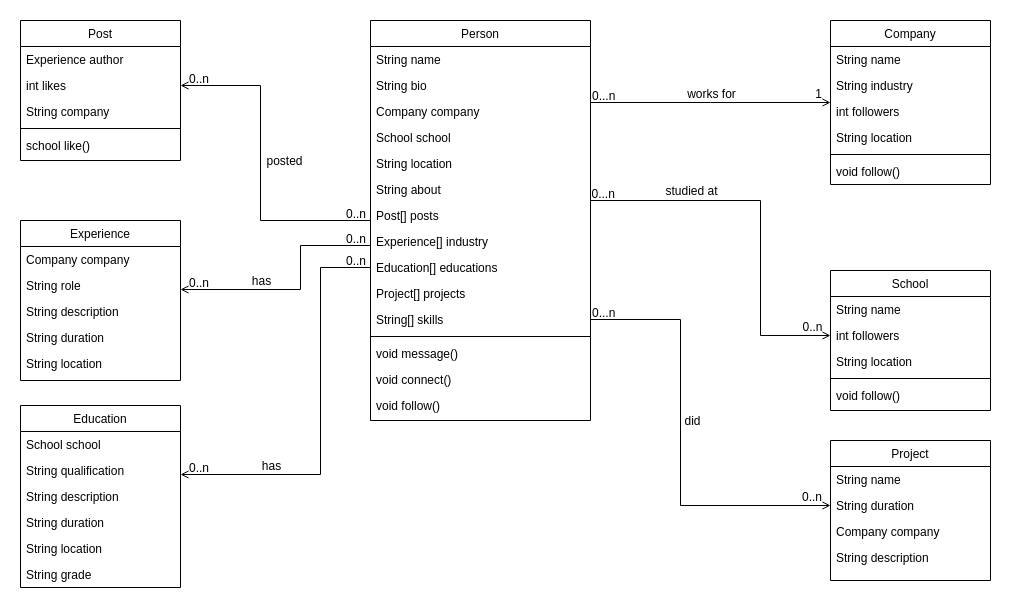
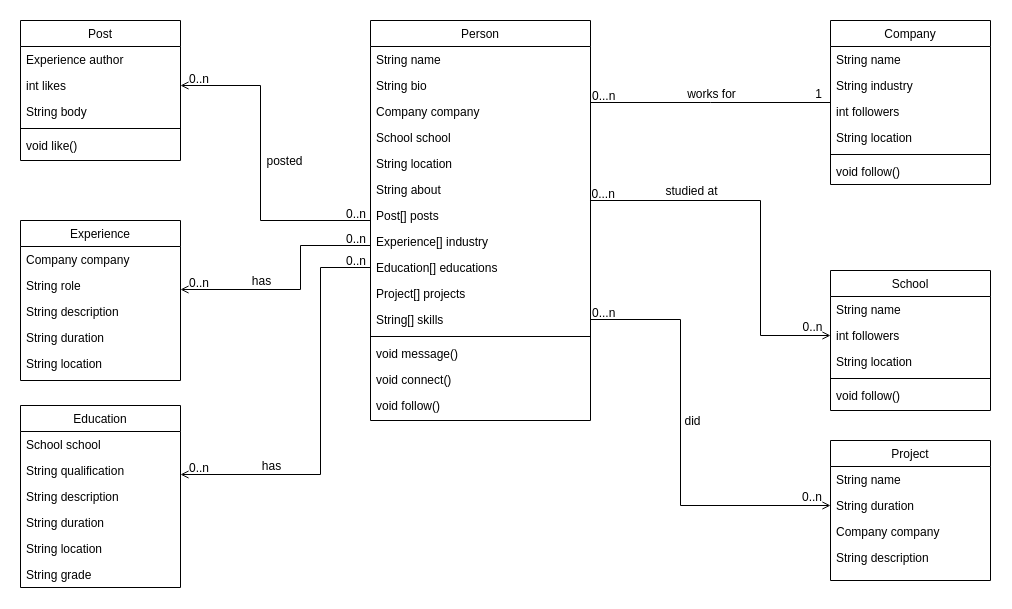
- <mxCell id="25" value="" style="endArrow=open;shadow=0;strokeWidth=1;rounded=0;curved=0;endFill=1;edgeStyle=elbowEdgeStyle;elbow=vertical;" parent="1" source="2" target="18" edge="1"><mxGeometry x="0.5" y="41" relative="1" as="geometry"><mxPoint x="530" y="92" as="sourcePoint" /><mxPoint x="690" y="92" as="targetPoint" /><mxPoint x="-40" y="32" as="offset" /></mxGeometry></mxCell>
+ <mxCell id="25" value="" style="endArrow=none;shadow=0;strokeWidth=1;rounded=0;curved=0;endFill=1;edgeStyle=elbowEdgeStyle;elbow=vertical;" parent="1" source="2" target="18" edge="1"><mxGeometry x="0.5" y="41" relative="1" as="geometry"><mxPoint x="530" y="92" as="sourcePoint" /><mxPoint x="690" y="92" as="targetPoint" /><mxPoint x="-40" y="32" as="offset" /></mxGeometry></mxCell>
- <mxCell id="42" value="String company" style="text;align=left;verticalAlign=top;spacingLeft=4;spacingRight=4;overflow=hidden;rotatable=0;points=[[0,0.5],[1,0.5]];portConstraint=eastwest;rounded=0;shadow=0;html=0;" vertex="1" parent="39"><mxGeometry y="78" width="160" height="26" as="geometry" /></mxCell>
+ <mxCell id="42" value="String body" style="text;align=left;verticalAlign=top;spacingLeft=4;spacingRight=4;overflow=hidden;rotatable=0;points=[[0,0.5],[1,0.5]];portConstraint=eastwest;rounded=0;shadow=0;html=0;" vertex="1" parent="39"><mxGeometry y="78" width="160" height="26" as="geometry" /></mxCell>
- <mxCell id="44" value="school like()" style="text;align=left;verticalAlign=top;spacingLeft=4;spacingRight=4;overflow=hidden;rotatable=0;points=[[0,0.5],[1,0.5]];portConstraint=eastwest;" vertex="1" parent="39"><mxGeometry y="112" width="160" height="26" as="geometry" /></mxCell>
+ <mxCell id="44" value="void like()" style="text;align=left;verticalAlign=top;spacingLeft=4;spacingRight=4;overflow=hidden;rotatable=0;points=[[0,0.5],[1,0.5]];portConstraint=eastwest;" vertex="1" parent="39"><mxGeometry y="112" width="160" height="26" as="geometry" /></mxCell>
